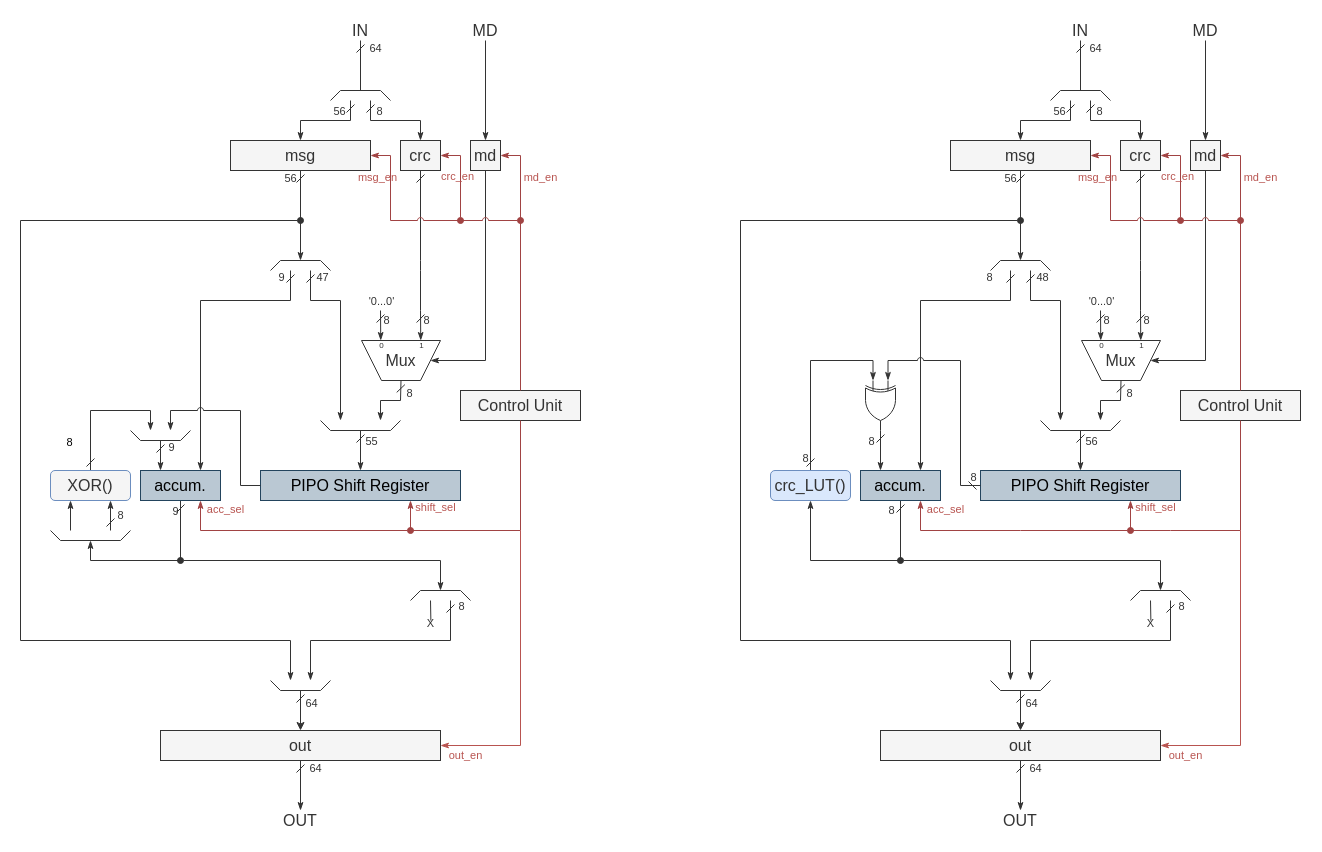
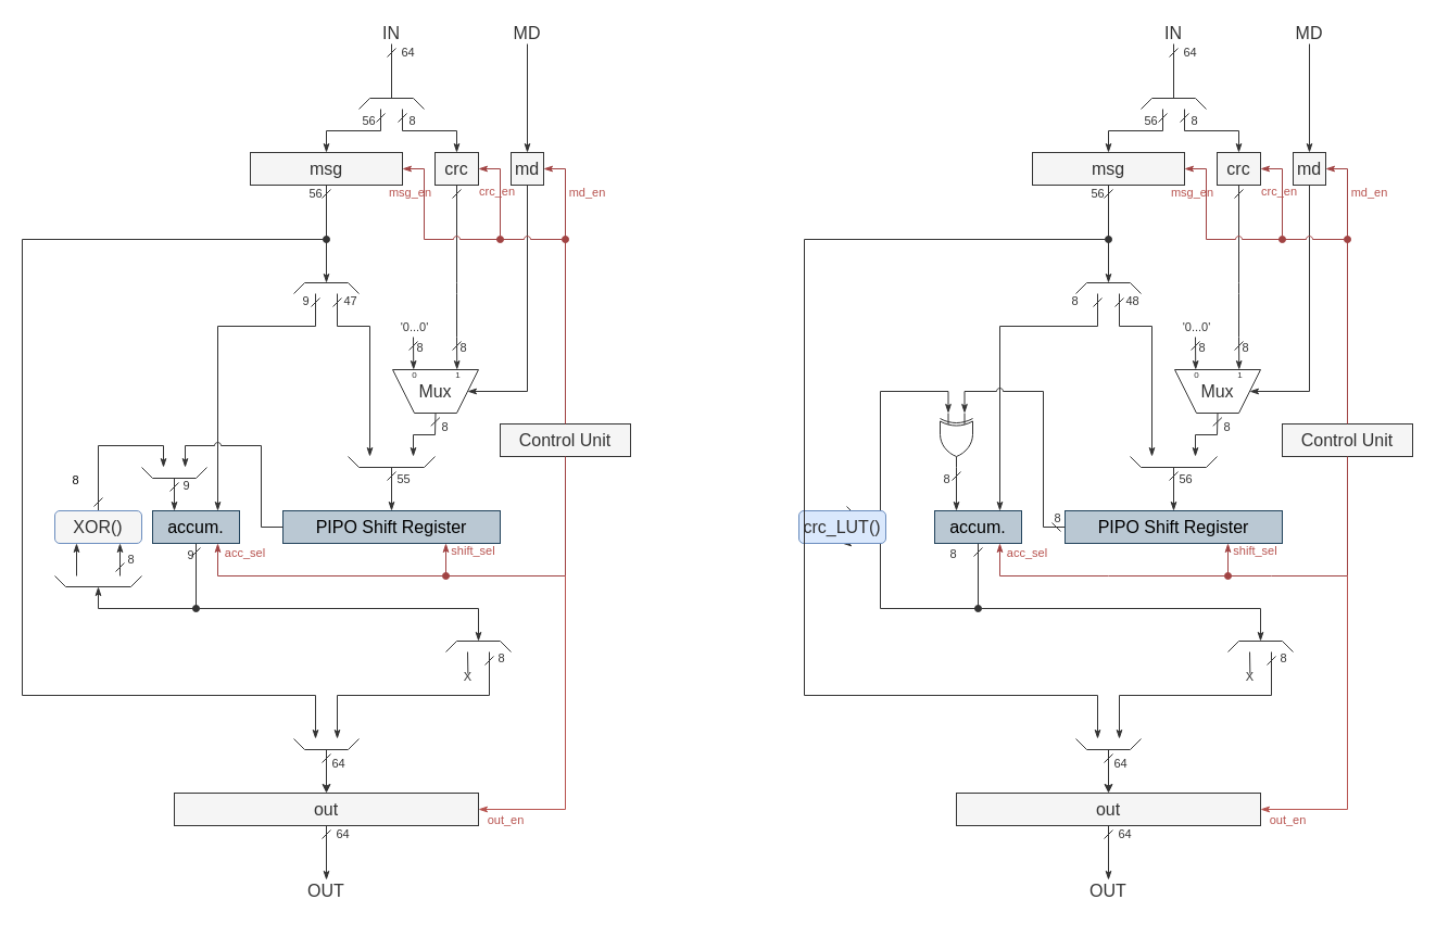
- <mxCell id="83" value="crc_LUT()" style="rounded=1;whiteSpace=wrap;html=1;fontSize=16;fillColor=#dae8fc;strokeColor=#6c8ebf;fontColor=#333333;" vertex="1" parent="1"><mxGeometry x="770" y="470" width="80" height="30" as="geometry" /></mxCell>
+ <mxCell id="83" value="crc_LUT()" style="rounded=1;whiteSpace=wrap;html=1;fontSize=16;fillColor=#dae8fc;strokeColor=#6c8ebf;fontColor=#333333;" vertex="1" parent="1"><mxGeometry x="735" y="470" width="80" height="30" as="geometry" /></mxCell>
